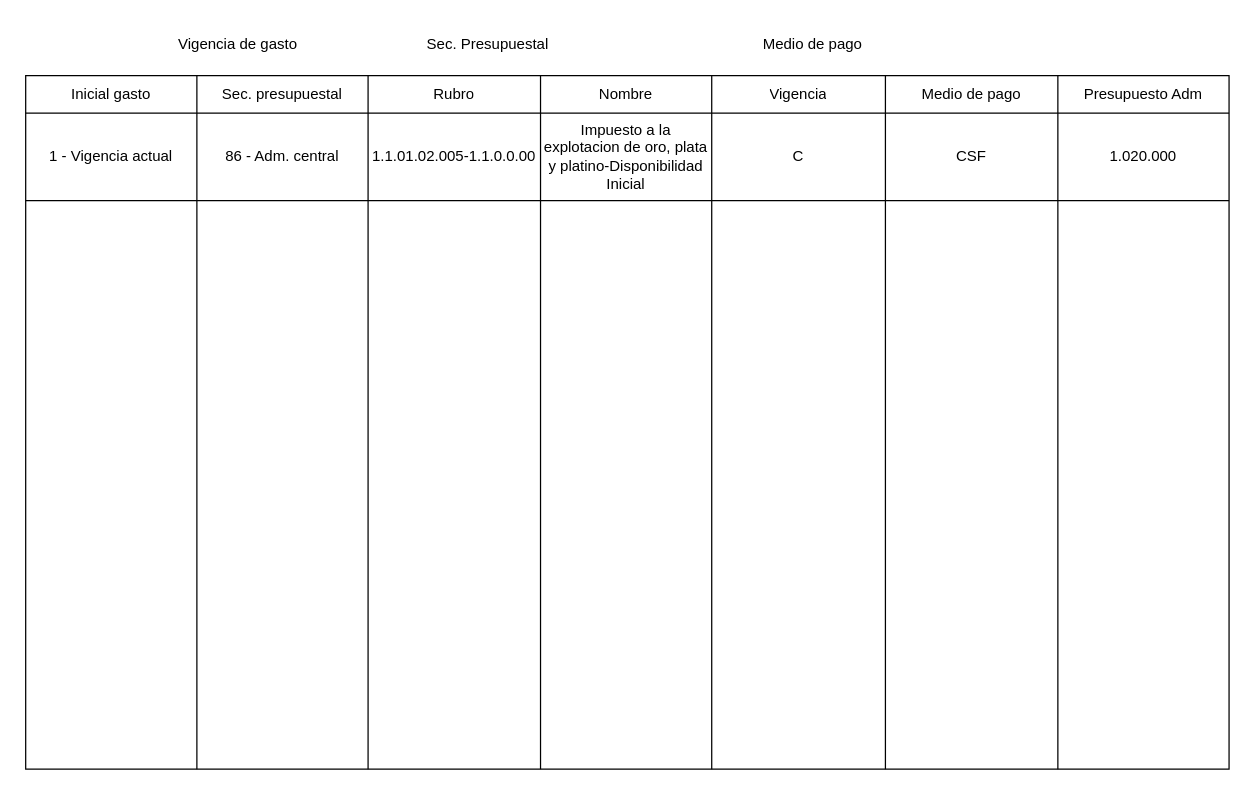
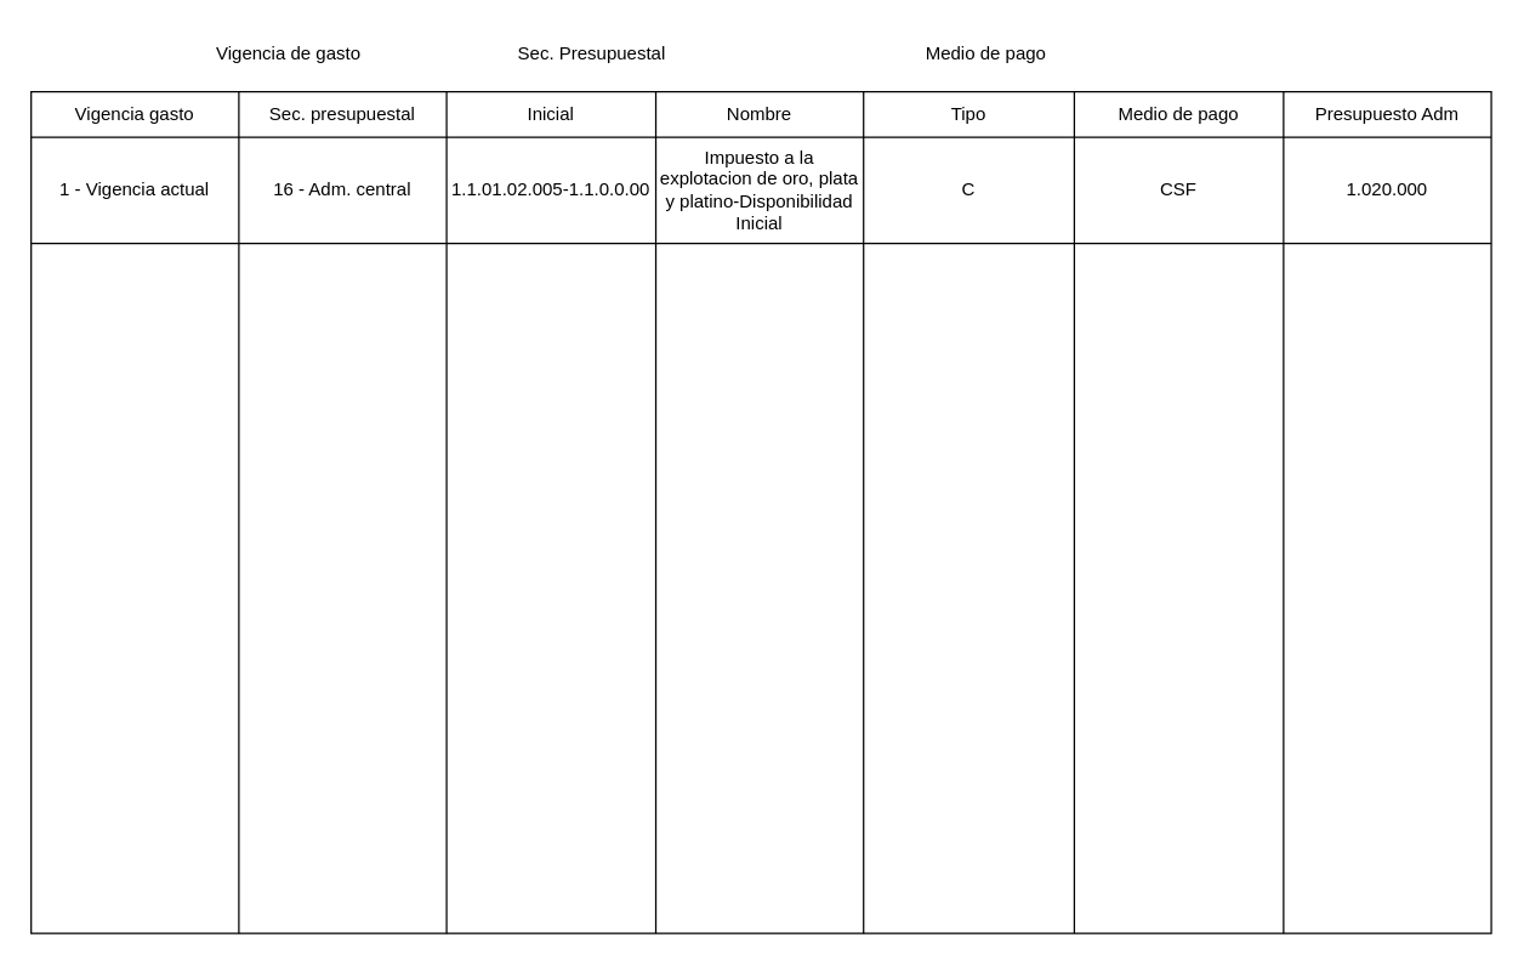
- <mxCell id="4" value="Inicial gasto" style="shape=partialRectangle;html=1;whiteSpace=wrap;connectable=0;strokeColor=inherit;overflow=hidden;fillColor=none;top=0;left=0;bottom=0;right=0;pointerEvents=1;" vertex="1" parent="3"><mxGeometry width="137" height="30" as="geometry"><mxRectangle width="137" height="30" as="alternateBounds" /></mxGeometry></mxCell>
+ <mxCell id="4" value="Vigencia gasto" style="shape=partialRectangle;html=1;whiteSpace=wrap;connectable=0;strokeColor=inherit;overflow=hidden;fillColor=none;top=0;left=0;bottom=0;right=0;pointerEvents=1;" vertex="1" parent="3"><mxGeometry width="137" height="30" as="geometry"><mxRectangle width="137" height="30" as="alternateBounds" /></mxGeometry></mxCell>
- <mxCell id="6" value="Rubro" style="shape=partialRectangle;html=1;whiteSpace=wrap;connectable=0;strokeColor=inherit;overflow=hidden;fillColor=none;top=0;left=0;bottom=0;right=0;pointerEvents=1;" vertex="1" parent="3"><mxGeometry x="274" width="138" height="30" as="geometry"><mxRectangle width="138" height="30" as="alternateBounds" /></mxGeometry></mxCell>
+ <mxCell id="6" value="Inicial" style="shape=partialRectangle;html=1;whiteSpace=wrap;connectable=0;strokeColor=inherit;overflow=hidden;fillColor=none;top=0;left=0;bottom=0;right=0;pointerEvents=1;" vertex="1" parent="3"><mxGeometry x="274" width="138" height="30" as="geometry"><mxRectangle width="138" height="30" as="alternateBounds" /></mxGeometry></mxCell>
- <mxCell id="8" value="Vigencia" style="shape=partialRectangle;html=1;whiteSpace=wrap;connectable=0;strokeColor=inherit;overflow=hidden;fillColor=none;top=0;left=0;bottom=0;right=0;pointerEvents=1;" vertex="1" parent="3"><mxGeometry x="549" width="139" height="30" as="geometry"><mxRectangle width="139" height="30" as="alternateBounds" /></mxGeometry></mxCell>
+ <mxCell id="8" value="Tipo" style="shape=partialRectangle;html=1;whiteSpace=wrap;connectable=0;strokeColor=inherit;overflow=hidden;fillColor=none;top=0;left=0;bottom=0;right=0;pointerEvents=1;" vertex="1" parent="3"><mxGeometry x="549" width="139" height="30" as="geometry"><mxRectangle width="139" height="30" as="alternateBounds" /></mxGeometry></mxCell>
- <mxCell id="13" value="86 - Adm. central" style="shape=partialRectangle;html=1;whiteSpace=wrap;connectable=0;strokeColor=inherit;overflow=hidden;fillColor=none;top=0;left=0;bottom=0;right=0;pointerEvents=1;" vertex="1" parent="11"><mxGeometry x="137" width="137" height="70" as="geometry"><mxRectangle width="137" height="70" as="alternateBounds" /></mxGeometry></mxCell>
+ <mxCell id="13" value="16 - Adm. central" style="shape=partialRectangle;html=1;whiteSpace=wrap;connectable=0;strokeColor=inherit;overflow=hidden;fillColor=none;top=0;left=0;bottom=0;right=0;pointerEvents=1;" vertex="1" parent="11"><mxGeometry x="137" width="137" height="70" as="geometry"><mxRectangle width="137" height="70" as="alternateBounds" /></mxGeometry></mxCell>
